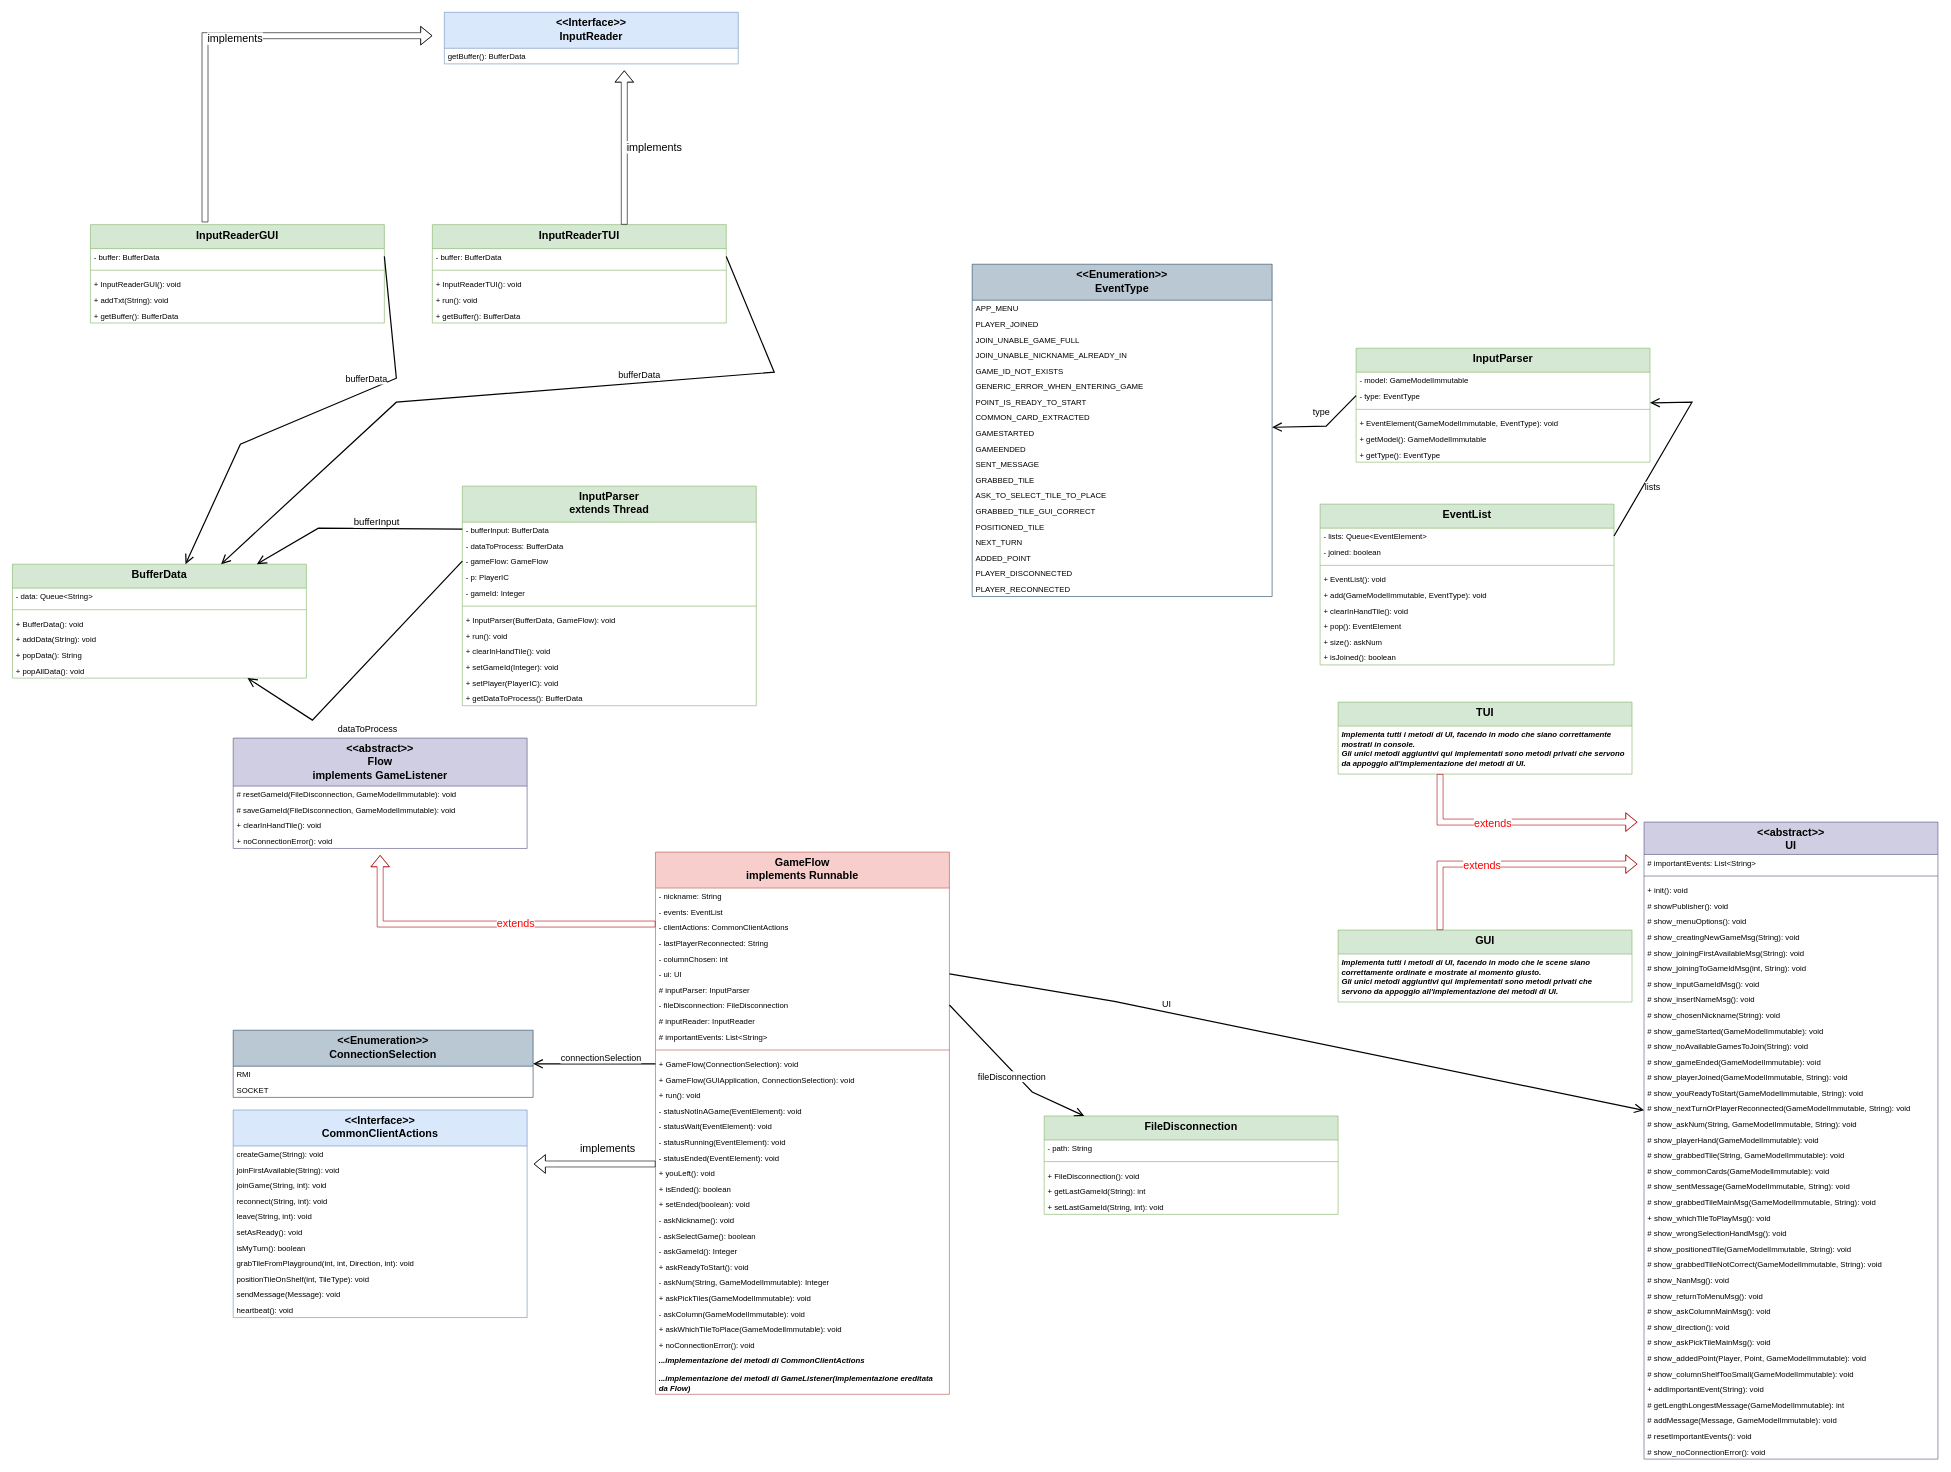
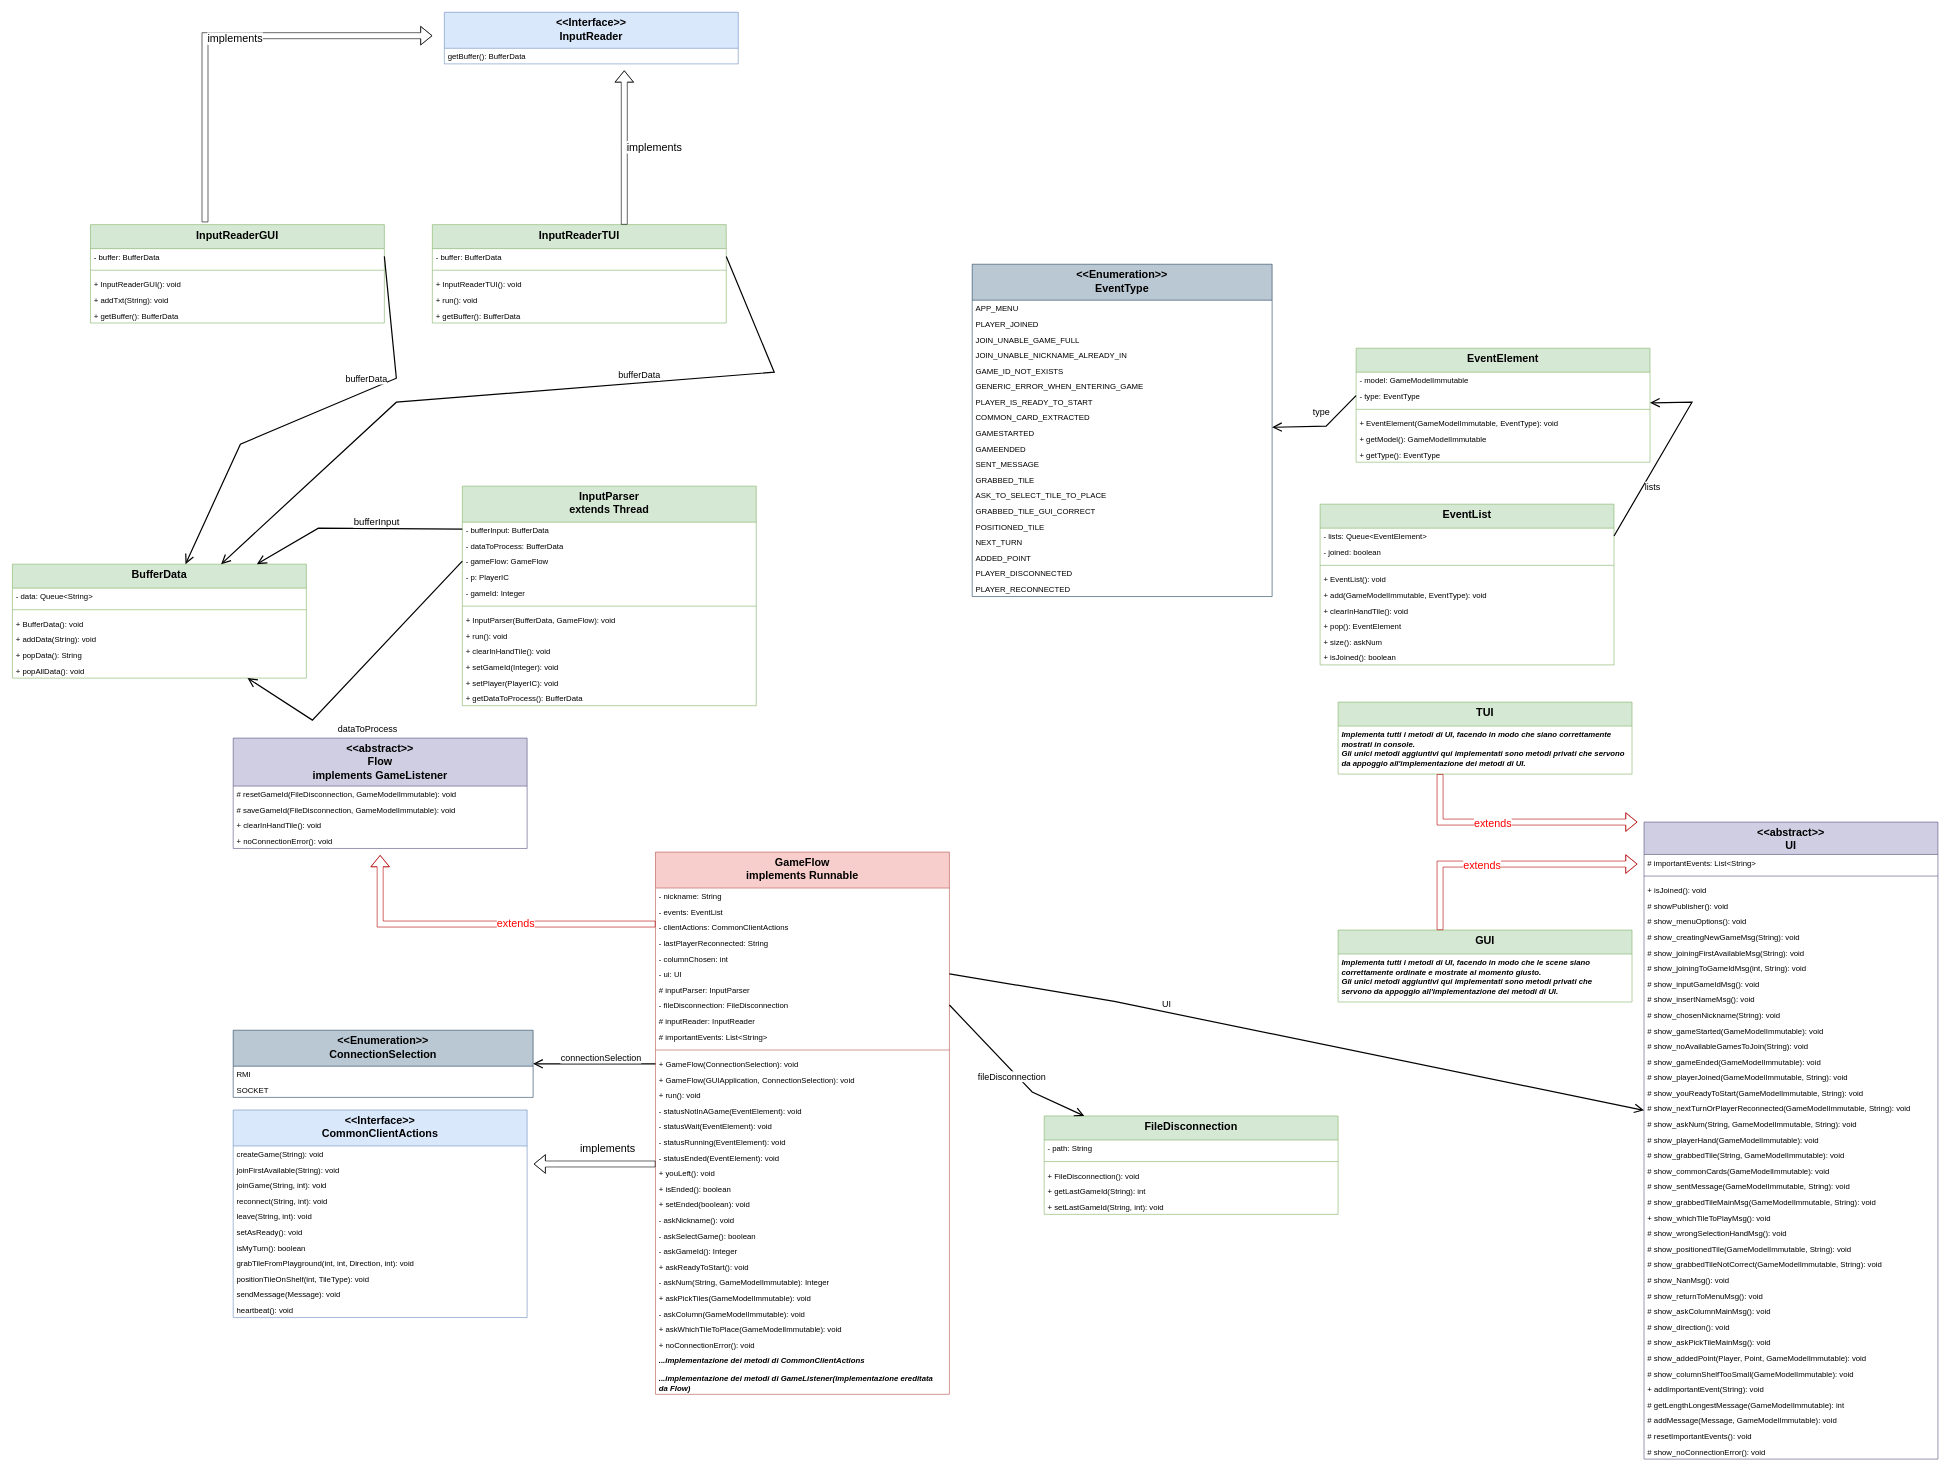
- <mxCell id="129" value="InputParser" style="swimlane;fontStyle=1;align=center;verticalAlign=top;childLayout=stackLayout;horizontal=1;startSize=40;horizontalStack=0;resizeParent=1;resizeParentMax=0;resizeLast=0;collapsible=1;marginBottom=0;fillColor=#d5e8d4;strokeColor=#82b366;fontSize=18;" vertex="1" parent="1"><mxGeometry x="2260" y="580" width="490" height="190" as="geometry" /></mxCell>
+ <mxCell id="129" value="EventElement" style="swimlane;fontStyle=1;align=center;verticalAlign=top;childLayout=stackLayout;horizontal=1;startSize=40;horizontalStack=0;resizeParent=1;resizeParentMax=0;resizeLast=0;collapsible=1;marginBottom=0;fillColor=#d5e8d4;strokeColor=#82b366;fontSize=18;" vertex="1" parent="1"><mxGeometry x="2260" y="580" width="490" height="190" as="geometry" /></mxCell>
- <mxCell id="106" value="POINT_IS_READY_TO_START" style="text;strokeColor=none;fillColor=none;align=left;verticalAlign=top;spacingLeft=4;spacingRight=4;overflow=hidden;rotatable=0;points=[[0,0.5],[1,0.5]];portConstraint=eastwest;fontSize=13;" vertex="1" parent="99"><mxGeometry y="216" width="500" height="26" as="geometry" /></mxCell>
+ <mxCell id="106" value="PLAYER_IS_READY_TO_START" style="text;strokeColor=none;fillColor=none;align=left;verticalAlign=top;spacingLeft=4;spacingRight=4;overflow=hidden;rotatable=0;points=[[0,0.5],[1,0.5]];portConstraint=eastwest;fontSize=13;" vertex="1" parent="99"><mxGeometry y="216" width="500" height="26" as="geometry" /></mxCell>
- <mxCell id="55" value="+ init(): void" style="text;strokeColor=none;fillColor=none;align=left;verticalAlign=top;spacingLeft=4;spacingRight=4;overflow=hidden;rotatable=0;points=[[0,0.5],[1,0.5]];portConstraint=eastwest;fontSize=13;" vertex="1" parent="52"><mxGeometry y="100" width="490" height="26" as="geometry" /></mxCell>
+ <mxCell id="55" value="+ isJoined(): void" style="text;strokeColor=none;fillColor=none;align=left;verticalAlign=top;spacingLeft=4;spacingRight=4;overflow=hidden;rotatable=0;points=[[0,0.5],[1,0.5]];portConstraint=eastwest;fontSize=13;" vertex="1" parent="52"><mxGeometry y="100" width="490" height="26" as="geometry" /></mxCell>
